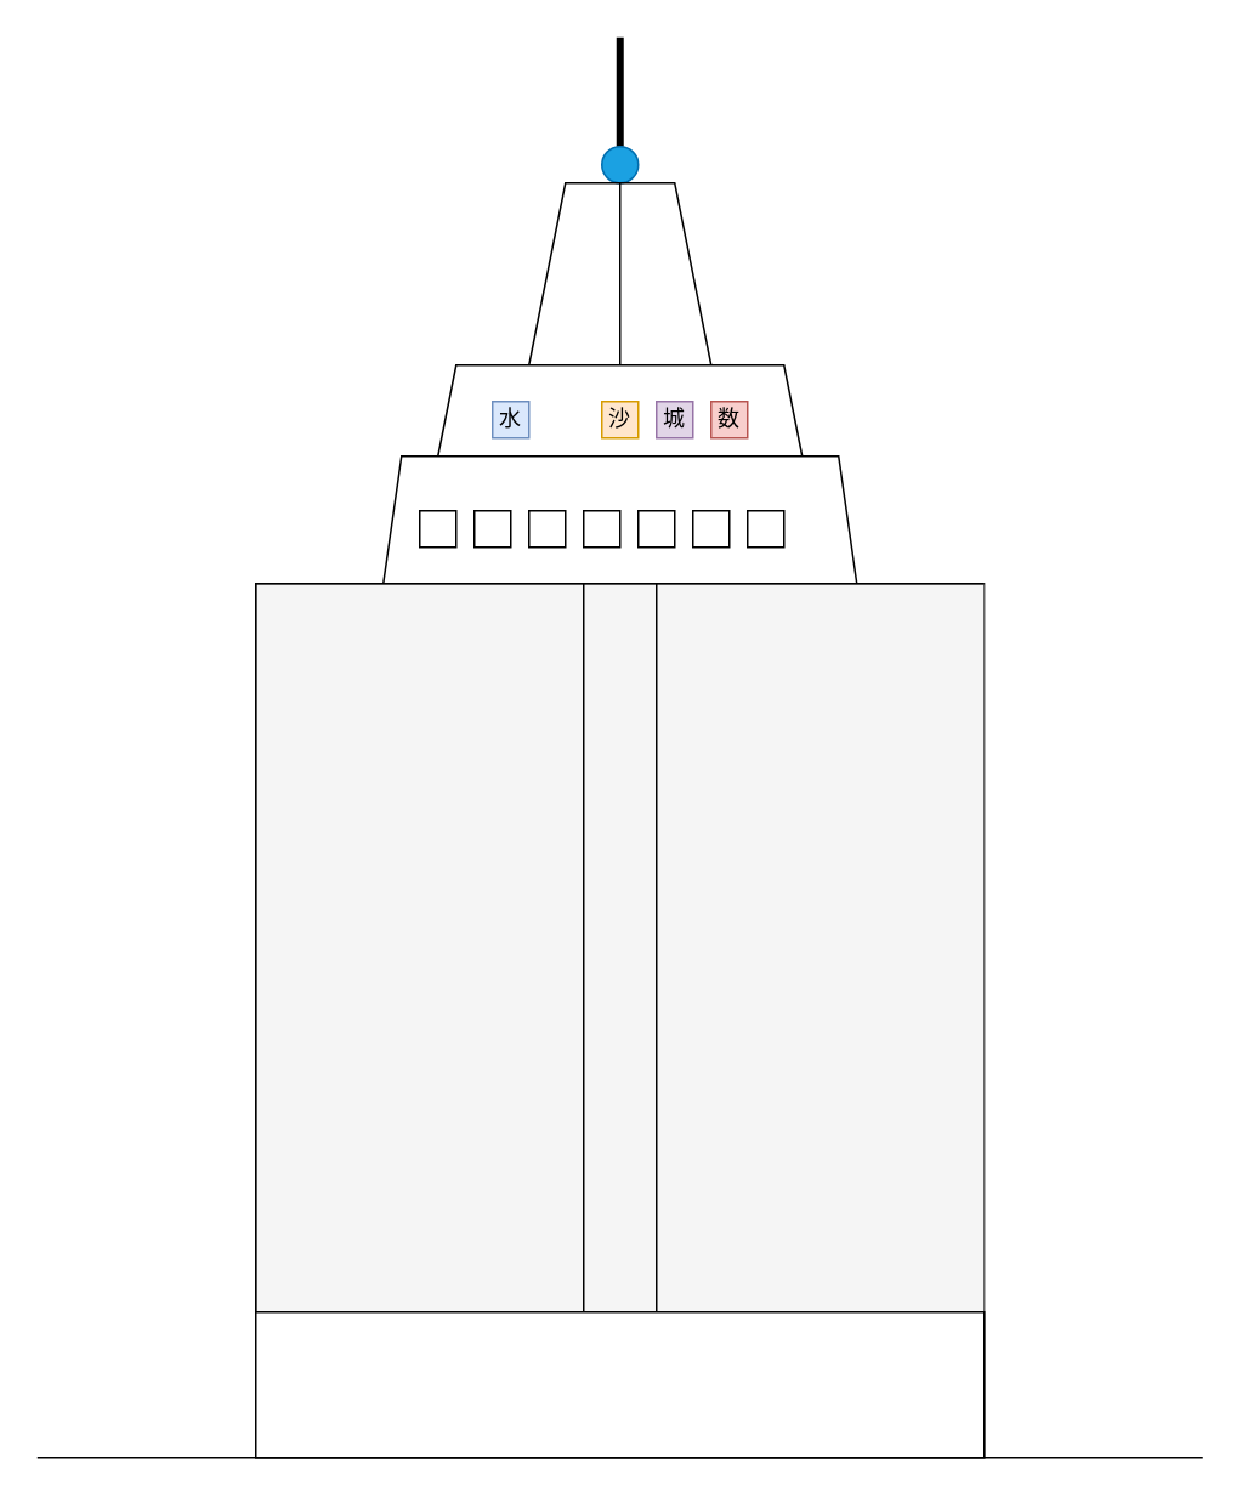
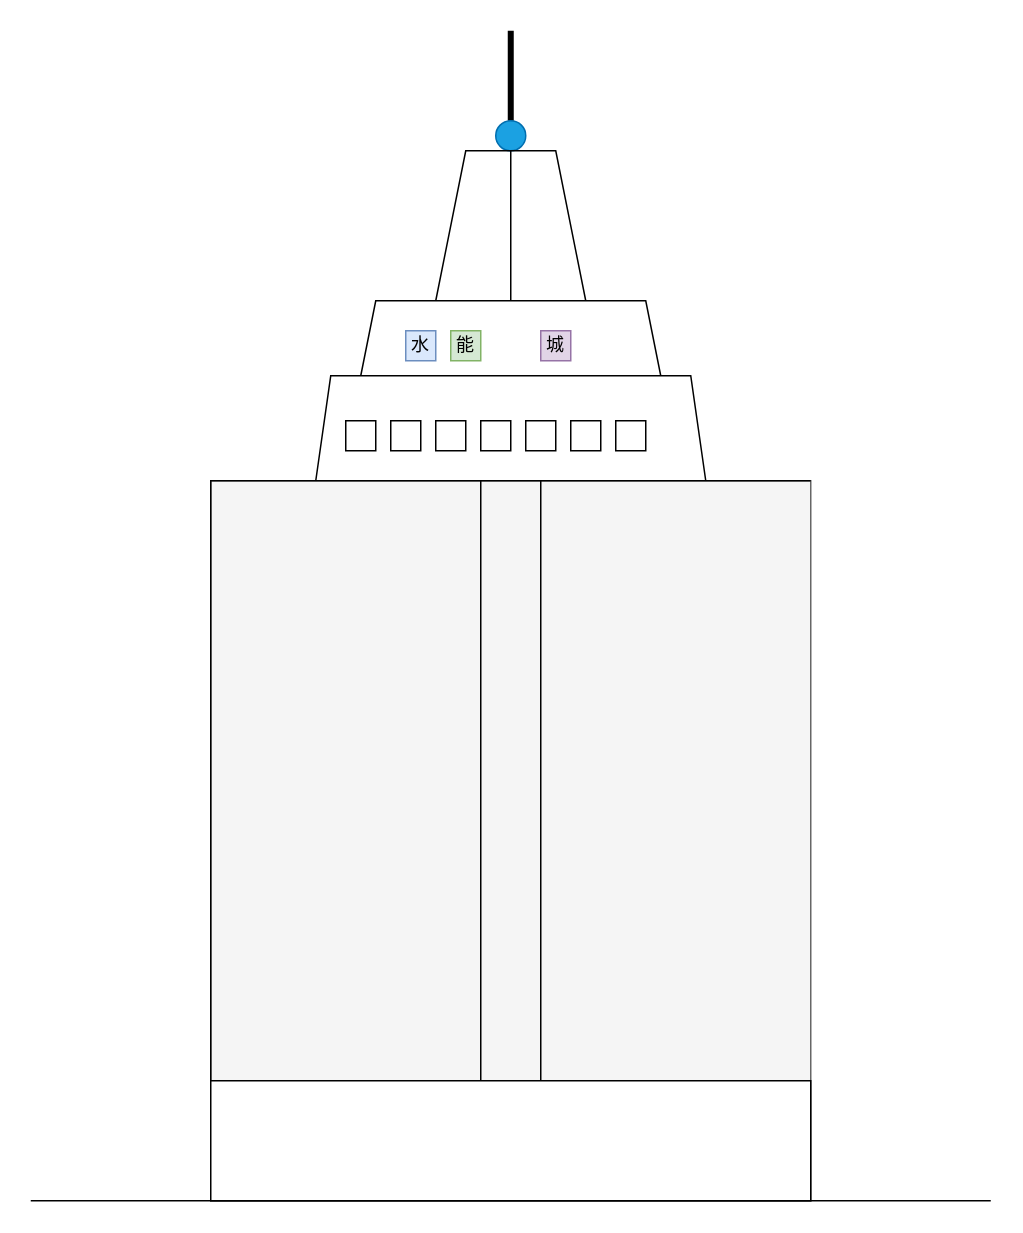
+ <mxCell id="15" value="能" style="whiteSpace=wrap;html=1;aspect=fixed;fillColor=#d5e8d4;strokeColor=#82b366;" parent="1" vertex="1"><mxGeometry x="300" y="220" width="20" height="20" as="geometry" /></mxCell>
- <mxCell id="16" value="沙" style="whiteSpace=wrap;html=1;aspect=fixed;fillColor=#ffe6cc;strokeColor=#d79b00;" parent="1" vertex="1"><mxGeometry x="330" y="220" width="20" height="20" as="geometry" /></mxCell>
- <mxCell id="18" value="数" style="whiteSpace=wrap;html=1;aspect=fixed;fillColor=#f8cecc;strokeColor=#b85450;" parent="1" vertex="1"><mxGeometry x="390" y="220" width="20" height="20" as="geometry" /></mxCell>
